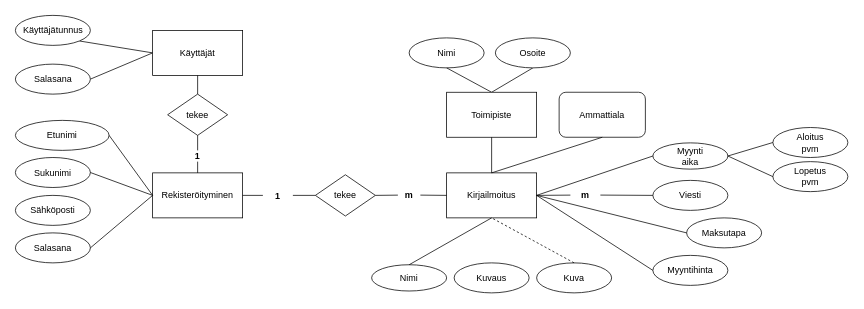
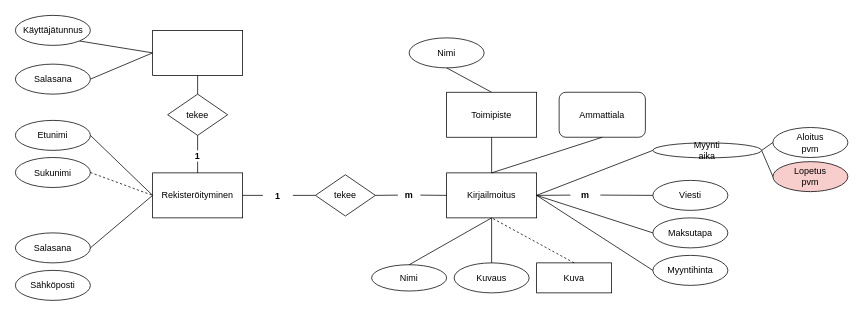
- <mxCell id="9" value="Käyttäjät" style="text;html=1;strokeColor=none;fillColor=none;align=center;verticalAlign=middle;whiteSpace=wrap;rounded=0;" parent="7" vertex="1"><mxGeometry x="40" y="20" width="40" height="20" as="geometry" /></mxCell>
- <mxCell id="70" value="Osoite" style="ellipse;whiteSpace=wrap;html=1;container=1;" parent="1" vertex="1"><mxGeometry x="660" y="50" width="100" height="40" as="geometry" /></mxCell>
- <mxCell id="45" value="" style="endArrow=none;html=1;exitX=0.5;exitY=0;exitDx=0;exitDy=0;entryX=0.5;entryY=1;entryDx=0;entryDy=0;" parent="1" source="54" target="70" edge="1"><mxGeometry width="50" height="50" relative="1" as="geometry"><mxPoint x="506" y="384" as="sourcePoint" /><mxPoint x="750" y="110" as="targetPoint" /></mxGeometry></mxCell>
- <mxCell id="31" value="Etunimi" style="ellipse;whiteSpace=wrap;html=1;" parent="1" vertex="1"><mxGeometry x="20" y="160" width="125" height="40" as="geometry" /></mxCell>
+ <mxCell id="31" value="Etunimi" style="ellipse;whiteSpace=wrap;html=1;" parent="1" vertex="1"><mxGeometry x="20" y="160" width="100" height="40" as="geometry" /></mxCell>
- <mxCell id="16" value="Myynti&lt;br&gt;aika" style="ellipse;whiteSpace=wrap;html=1;" parent="1" vertex="1"><mxGeometry x="870" y="190" width="100" height="35" as="geometry" /></mxCell>
+ <mxCell id="16" value="Myynti&lt;br&gt;aika" style="ellipse;whiteSpace=wrap;html=1;" parent="1" vertex="1"><mxGeometry x="870" y="190" width="145" height="20" as="geometry" /></mxCell>
- <mxCell id="13" value="Lopetus&lt;br&gt;pvm" style="ellipse;whiteSpace=wrap;html=1;" parent="1" vertex="1"><mxGeometry x="1030" y="215" width="100" height="40" as="geometry" /></mxCell>
+ <mxCell id="13" value="Lopetus&lt;br&gt;pvm" style="ellipse;whiteSpace=wrap;html=1;fillColor=#f8cecc;" parent="1" vertex="1"><mxGeometry x="1030" y="215" width="100" height="40" as="geometry" /></mxCell>
- <mxCell id="34" value="" style="endArrow=none;html=1;exitX=1;exitY=0.5;exitDx=0;exitDy=0;entryX=0;entryY=0.5;entryDx=0;entryDy=0;" parent="1" source="32" target="29" edge="1"><mxGeometry width="50" height="50" relative="1" as="geometry"><mxPoint x="685.146" y="-148.274" as="sourcePoint" /><mxPoint x="720" y="-112.5" as="targetPoint" /></mxGeometry></mxCell>
+ <mxCell id="34" value="" style="endArrow=none;html=1;exitX=1;exitY=0.5;exitDx=0;exitDy=0;entryX=0;entryY=0.5;entryDx=0;entryDy=0;dashed=1;" parent="1" source="32" target="29" edge="1"><mxGeometry width="50" height="50" relative="1" as="geometry"><mxPoint x="685.146" y="-148.274" as="sourcePoint" /><mxPoint x="720" y="-112.5" as="targetPoint" /></mxGeometry></mxCell>
- <mxCell id="30" value="Sähköposti" style="ellipse;whiteSpace=wrap;html=1;" parent="1" vertex="1"><mxGeometry x="20" y="260" width="100" height="40" as="geometry" /></mxCell>
+ <mxCell id="30" value="Sähköposti" style="ellipse;whiteSpace=wrap;html=1;" parent="1" vertex="1"><mxGeometry x="20" y="360" width="100" height="40" as="geometry" /></mxCell>
- <mxCell id="55" value="Maksutapa" style="ellipse;whiteSpace=wrap;html=1;" parent="1" vertex="1"><mxGeometry x="915" y="290" width="100" height="40" as="geometry" /></mxCell>
+ <mxCell id="55" value="Maksutapa" style="ellipse;whiteSpace=wrap;html=1;" parent="1" vertex="1"><mxGeometry x="870" y="290" width="100" height="40" as="geometry" /></mxCell>
+ <mxCell id="18" value="" style="endArrow=none;html=1;exitX=0.5;exitY=0;exitDx=0;exitDy=0;entryX=0.5;entryY=1;entryDx=0;entryDy=0;" parent="1" source="46" target="3" edge="1"><mxGeometry width="50" height="50" relative="1" as="geometry"><mxPoint x="170" y="260" as="sourcePoint" /><mxPoint x="410" y="310" as="targetPoint" /></mxGeometry></mxCell>
- <mxCell id="11" value="Kuva" style="ellipse;whiteSpace=wrap;html=1;" parent="1" vertex="1"><mxGeometry x="715" y="350" width="100" height="40" as="geometry" /></mxCell>
+ <mxCell id="11" value="Kuva" style="whiteSpace=wrap;html=1;rounded=0;" parent="1" vertex="1"><mxGeometry x="715" y="350" width="100" height="40" as="geometry" /></mxCell>
